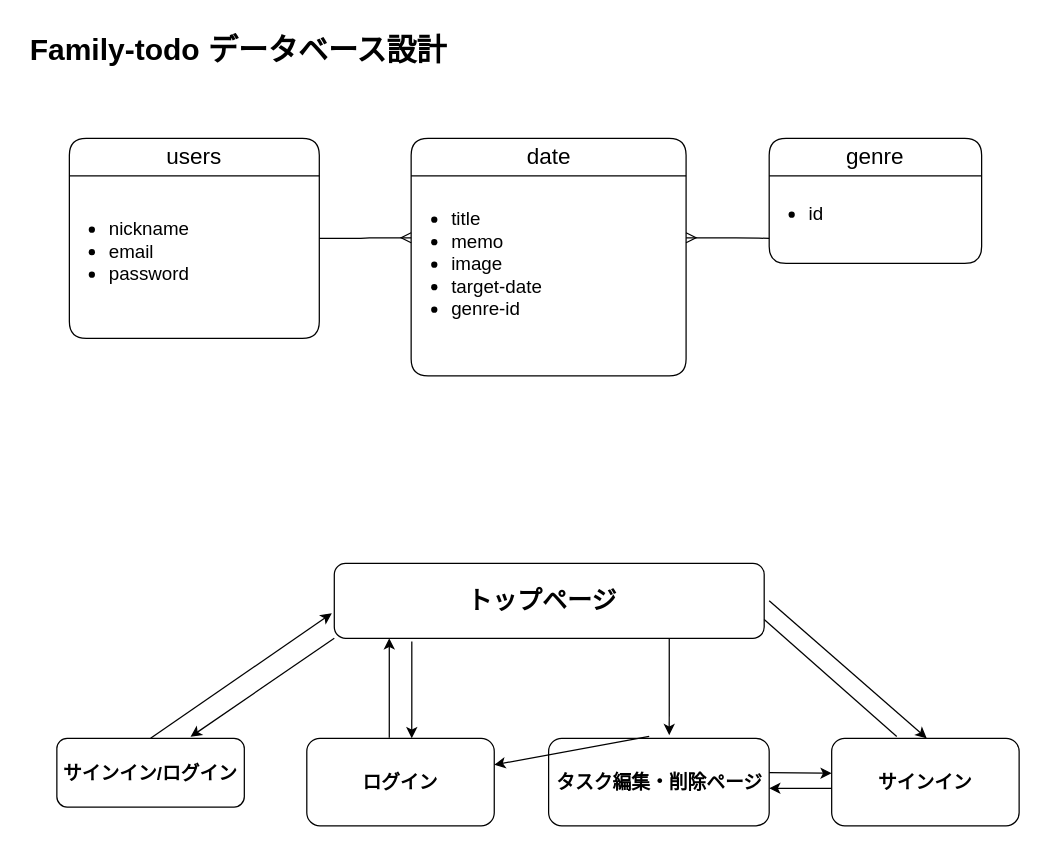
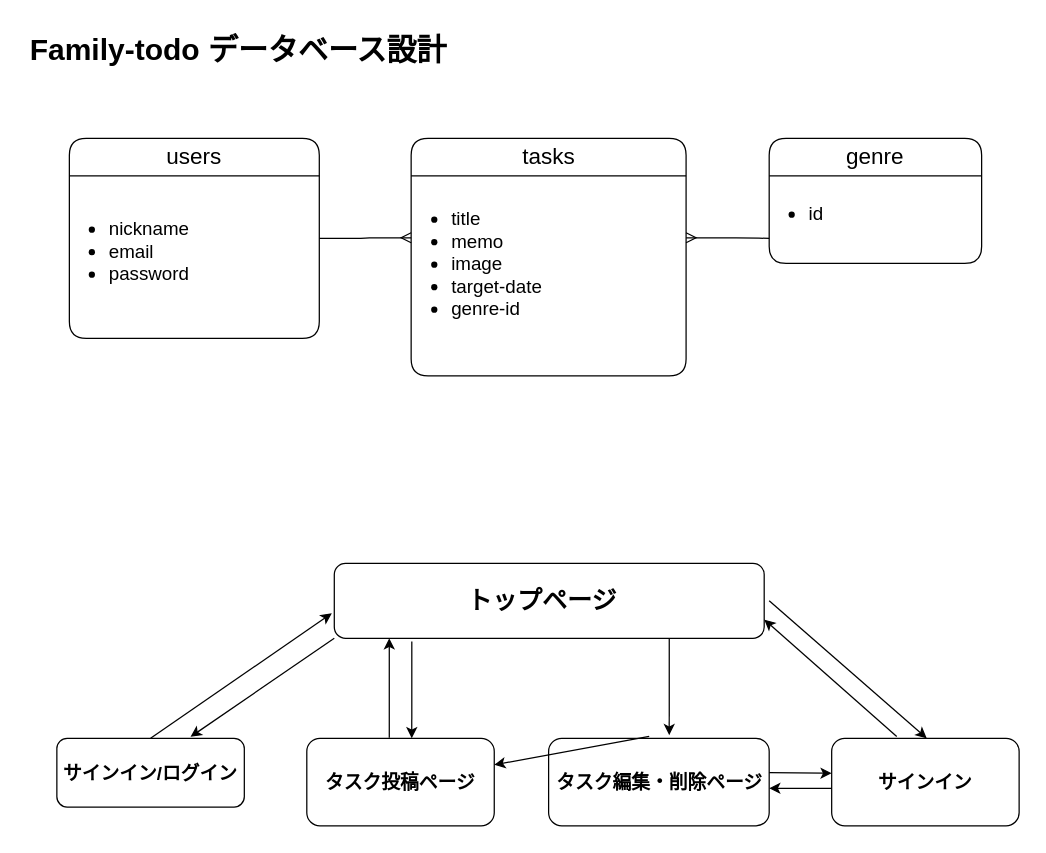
- <mxCell id="2" value="&lt;font style=&quot;font-weight: normal; font-size: 18px;&quot;&gt;date&lt;/font&gt;" style="swimlane;whiteSpace=wrap;html=1;rounded=1;startSize=30;" vertex="1" parent="1"><mxGeometry x="328.5" y="110" width="220" height="190" as="geometry" /></mxCell>
+ <mxCell id="2" value="&lt;font style=&quot;font-weight: normal; font-size: 18px;&quot;&gt;tasks&lt;/font&gt;" style="swimlane;whiteSpace=wrap;html=1;rounded=1;startSize=30;" vertex="1" parent="1"><mxGeometry x="328.5" y="110" width="220" height="190" as="geometry" /></mxCell>
- <mxCell id="22" value="" style="endArrow=none;html=1;fontSize=15;exitX=0.347;exitY=-0.021;exitDx=0;exitDy=0;exitPerimeter=0;entryX=1;entryY=0.75;entryDx=0;entryDy=0;" edge="1" parent="1" source="15" target="11"><mxGeometry width="50" height="50" relative="1" as="geometry"><mxPoint x="685" y="580" as="sourcePoint" /><mxPoint x="615" y="490" as="targetPoint" /></mxGeometry></mxCell>
+ <mxCell id="22" value="" style="endArrow=classic;html=1;fontSize=15;exitX=0.347;exitY=-0.021;exitDx=0;exitDy=0;exitPerimeter=0;entryX=1;entryY=0.75;entryDx=0;entryDy=0;" edge="1" parent="1" source="15" target="11"><mxGeometry width="50" height="50" relative="1" as="geometry"><mxPoint x="685" y="580" as="sourcePoint" /><mxPoint x="615" y="490" as="targetPoint" /></mxGeometry></mxCell>
- <mxCell id="13" value="&lt;b style=&quot;&quot;&gt;&lt;font style=&quot;font-size: 15px;&quot;&gt;ログイン&lt;/font&gt;&lt;/b&gt;" style="whiteSpace=wrap;html=1;align=center;rounded=1;strokeWidth=1;fontSize=18;" vertex="1" parent="1"><mxGeometry x="245" y="590" width="150" height="70" as="geometry" /></mxCell>
+ <mxCell id="13" value="&lt;b style=&quot;&quot;&gt;&lt;font style=&quot;font-size: 15px;&quot;&gt;タスク投稿ページ&lt;/font&gt;&lt;/b&gt;" style="whiteSpace=wrap;html=1;align=center;rounded=1;strokeWidth=1;fontSize=18;" vertex="1" parent="1"><mxGeometry x="245" y="590" width="150" height="70" as="geometry" /></mxCell>
